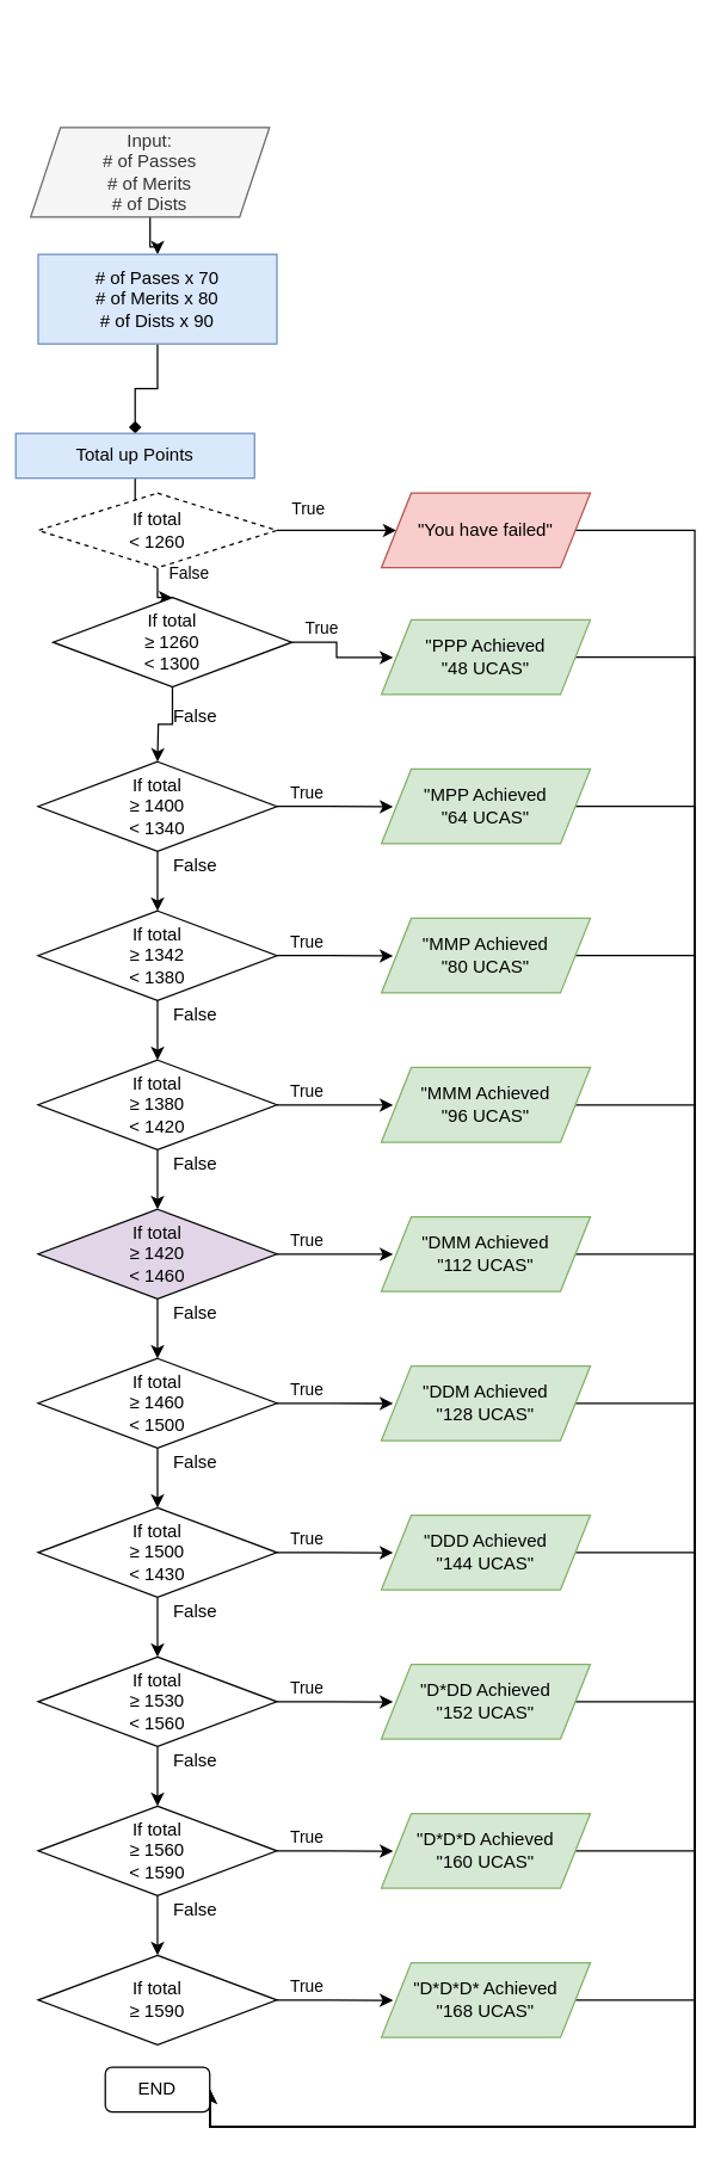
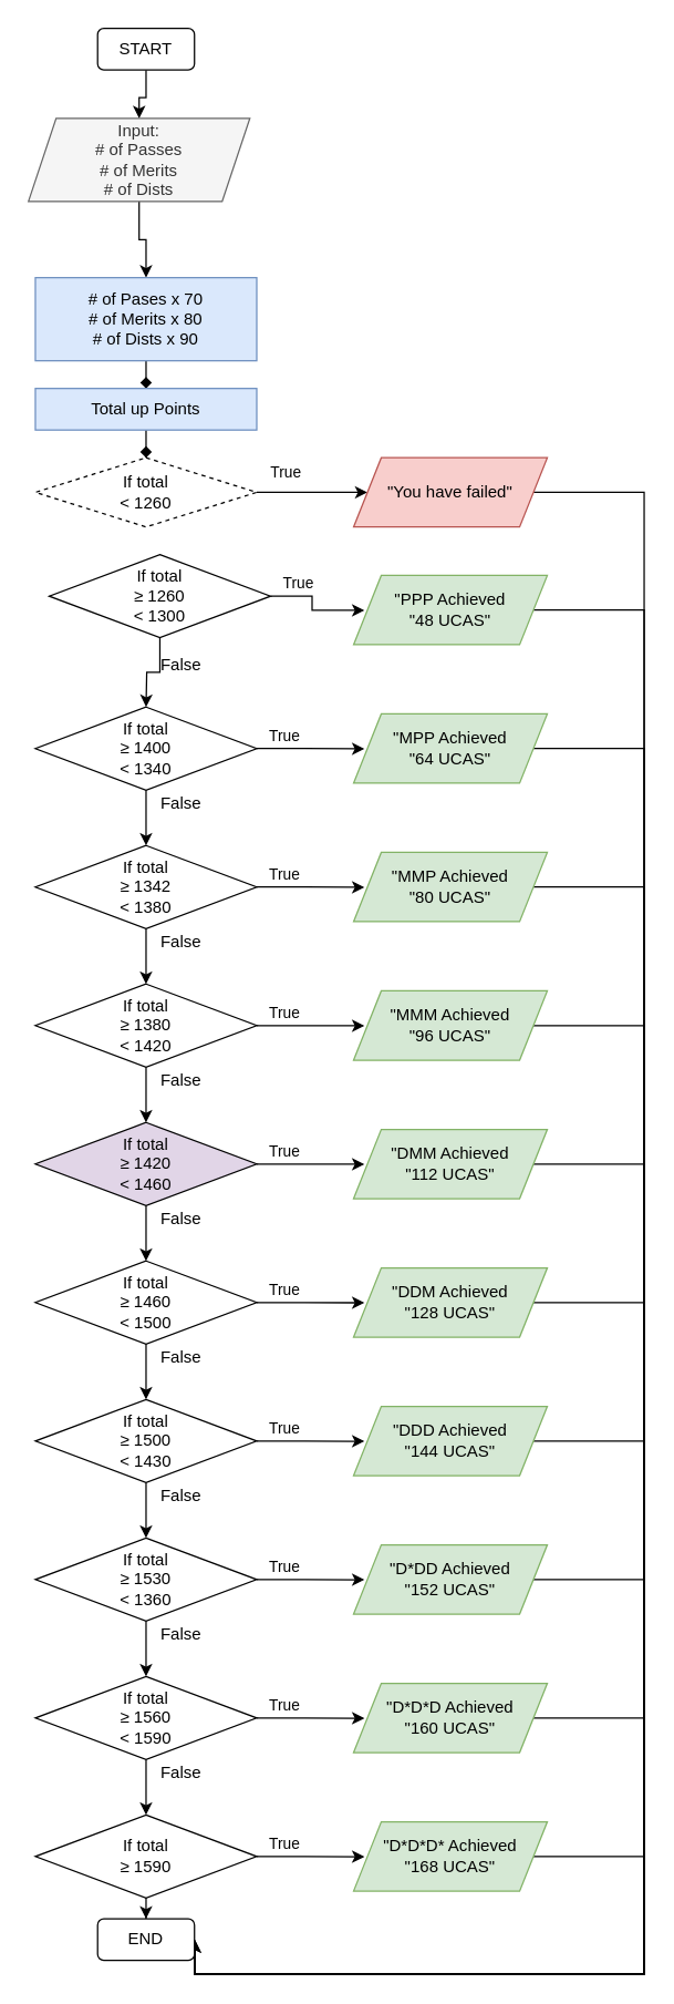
+ <mxCell id="3" value="START" style="rounded=1;whiteSpace=wrap;html=1;" parent="1" vertex="1"><mxGeometry x="70" y="20" width="70" height="30" as="geometry" /></mxCell>
+ <mxCell id="2" style="edgeStyle=orthogonalEdgeStyle;rounded=0;orthogonalLoop=1;jettySize=auto;html=1;entryX=0.5;entryY=0;entryDx=0;entryDy=0;" parent="1" source="3" target="5" edge="1"><mxGeometry relative="1" as="geometry" /></mxCell>
- <mxCell id="7" value="# of Pases x 70&lt;br&gt;# of Merits x 80&lt;br&gt;# of Dists x 90" style="rounded=0;whiteSpace=wrap;html=1;fillColor=#dae8fc;strokeColor=#6c8ebf;" parent="1" vertex="1"><mxGeometry x="25" y="170" width="160" height="60" as="geometry" /></mxCell>
+ <mxCell id="7" value="# of Pases x 70&lt;br&gt;# of Merits x 80&lt;br&gt;# of Dists x 90" style="rounded=0;whiteSpace=wrap;html=1;fillColor=#dae8fc;strokeColor=#6c8ebf;" parent="1" vertex="1"><mxGeometry x="25" y="200" width="160" height="60" as="geometry" /></mxCell>
- <mxCell id="9" value="Total up Points" style="rounded=0;whiteSpace=wrap;html=1;fillColor=#dae8fc;strokeColor=#6c8ebf;" parent="1" vertex="1"><mxGeometry x="10" y="290" width="160" height="30" as="geometry" /></mxCell>
+ <mxCell id="9" value="Total up Points" style="rounded=0;whiteSpace=wrap;html=1;fillColor=#dae8fc;strokeColor=#6c8ebf;" parent="1" vertex="1"><mxGeometry x="25" y="280" width="160" height="30" as="geometry" /></mxCell>
- <mxCell id="12" style="edgeStyle=orthogonalEdgeStyle;rounded=0;orthogonalLoop=1;jettySize=auto;html=1;entryX=0.5;entryY=0;entryDx=0;entryDy=0;" parent="1" source="14" target="20" edge="1"><mxGeometry relative="1" as="geometry" /></mxCell>
- <mxCell id="13" value="False" style="edgeLabel;html=1;align=center;verticalAlign=middle;resizable=0;points=[];" parent="12" connectable="0" vertex="1"><mxGeometry x="-0.8" relative="1" as="geometry"><mxPoint x="20" as="offset" /></mxGeometry></mxCell>
- <mxCell id="69" value="If total&lt;br&gt;&lt;div&gt;≥ 1530&lt;br&gt;&lt;/div&gt;&amp;lt; 1560" style="rhombus;whiteSpace=wrap;html=1;" parent="1" vertex="1"><mxGeometry x="25" y="1110" width="160" height="60" as="geometry" /></mxCell>
+ <mxCell id="69" value="If total&lt;br&gt;&lt;div&gt;≥ 1530&lt;br&gt;&lt;/div&gt;&amp;lt; 1360" style="rhombus;whiteSpace=wrap;html=1;" parent="1" vertex="1"><mxGeometry x="25" y="1110" width="160" height="60" as="geometry" /></mxCell>
+ <mxCell id="82" style="edgeStyle=orthogonalEdgeStyle;rounded=0;orthogonalLoop=1;jettySize=auto;html=1;entryX=0.5;entryY=0;entryDx=0;entryDy=0;" parent="1" source="83" target="86" edge="1"><mxGeometry relative="1" as="geometry" /></mxCell>
